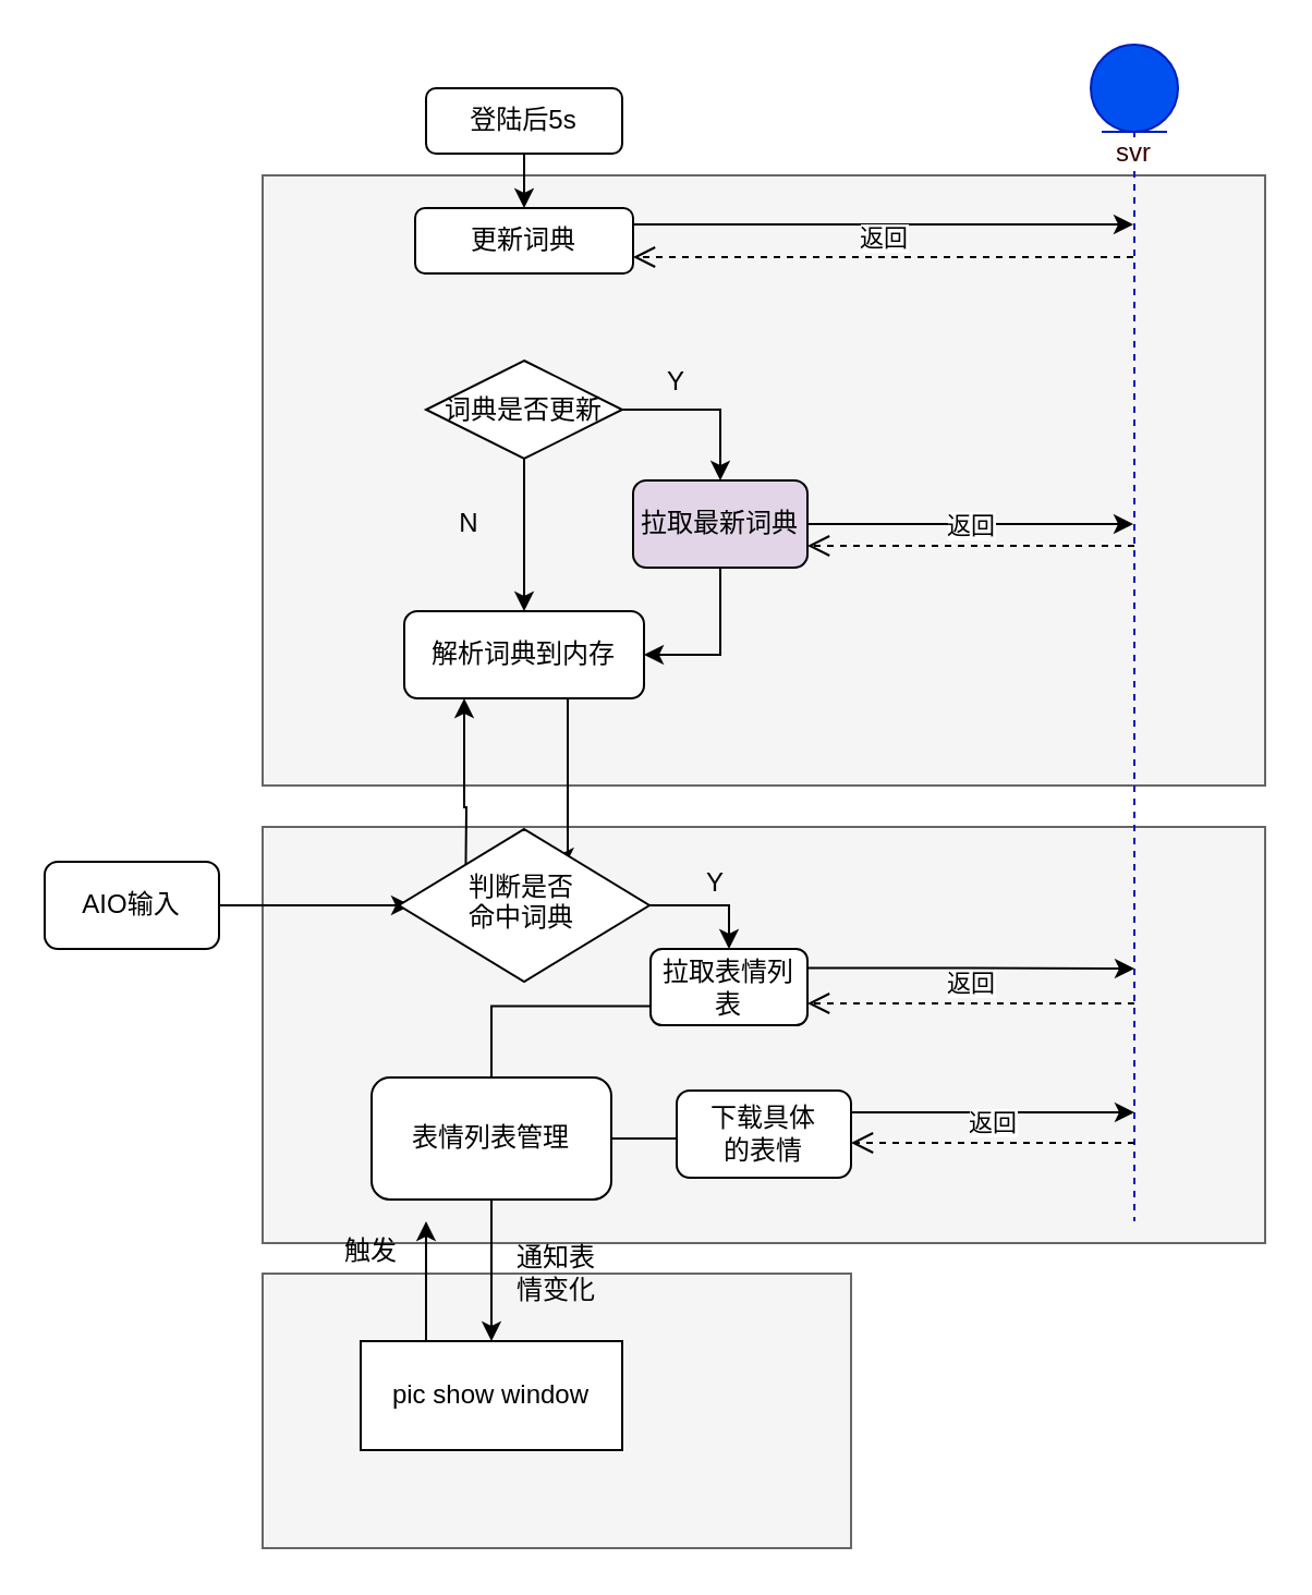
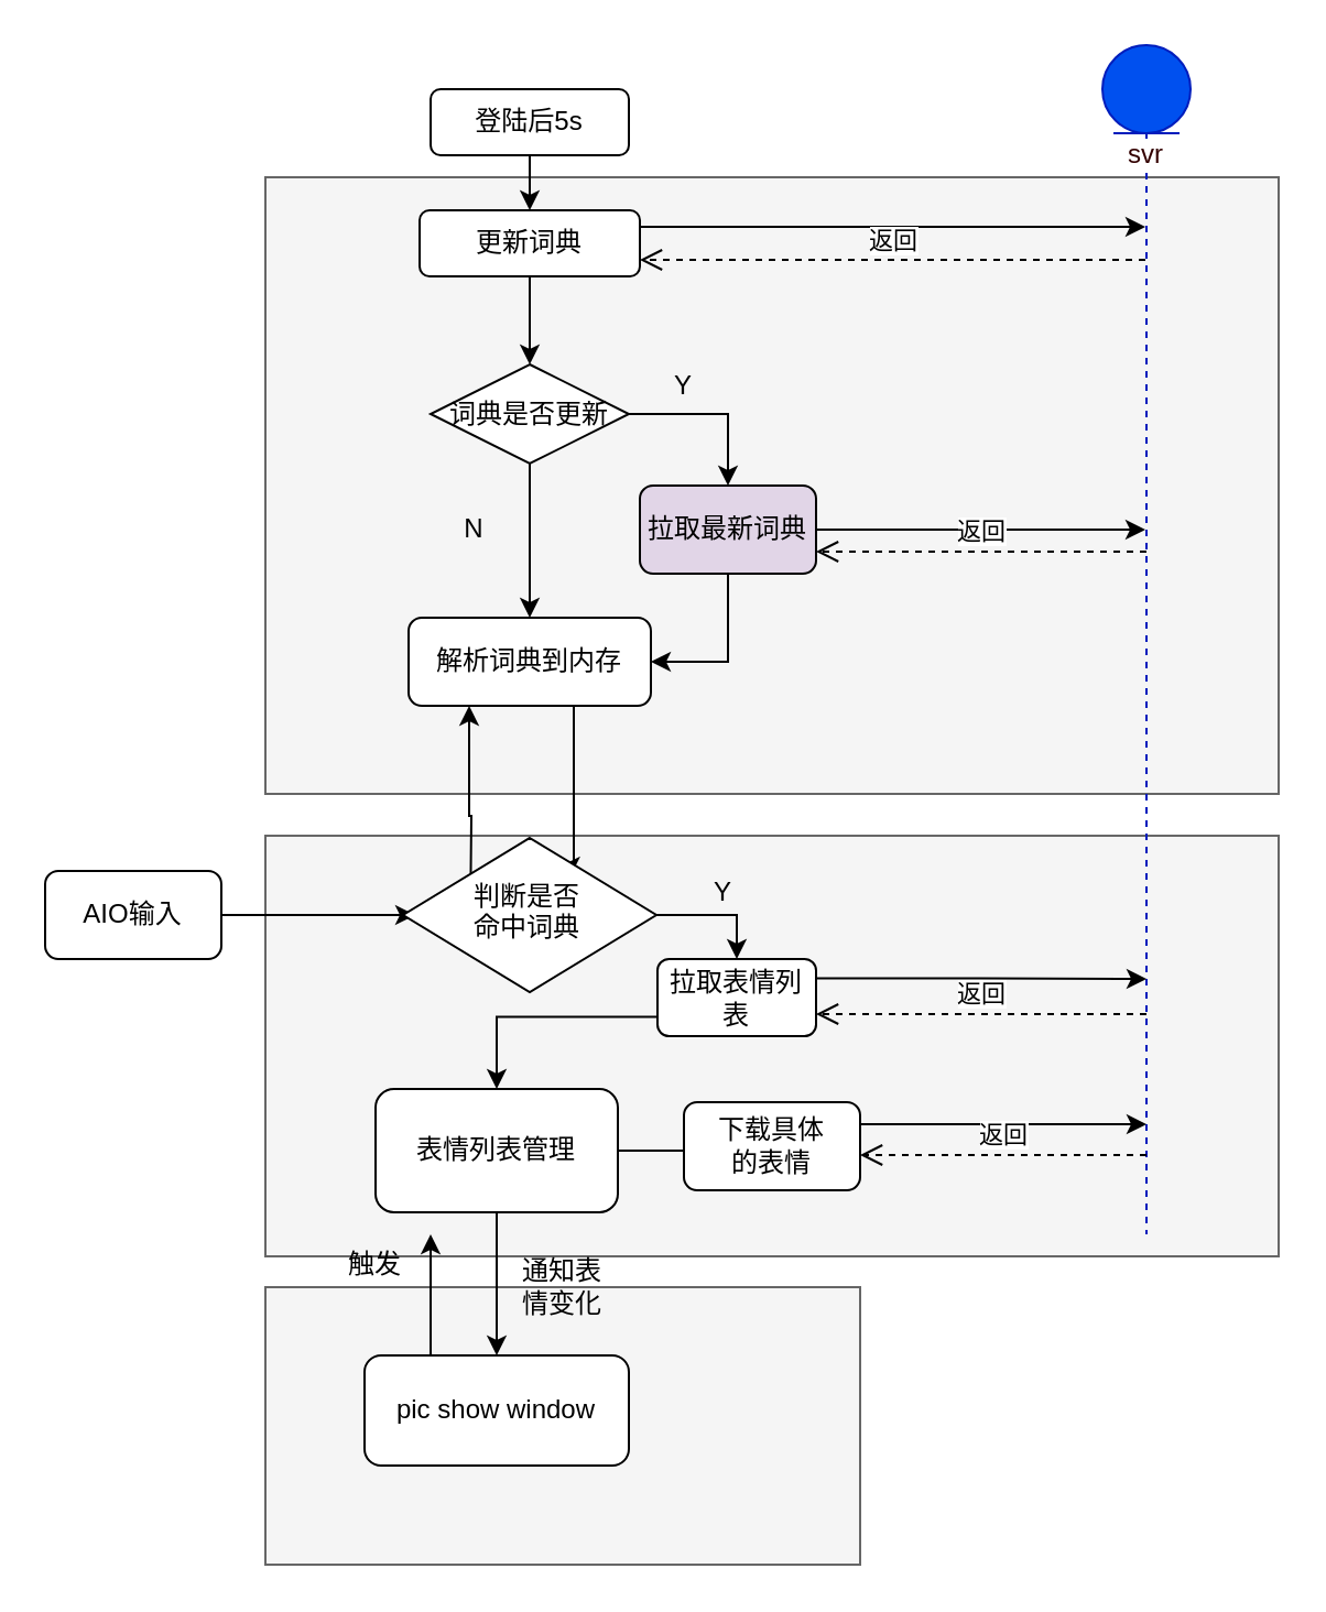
+ <mxCell id="8" style="edgeStyle=orthogonalEdgeStyle;rounded=0;orthogonalLoop=1;jettySize=auto;html=1;exitX=0.5;exitY=1;exitDx=0;exitDy=0;" edge="1" parent="1" source="9" target="14"><mxGeometry relative="1" as="geometry" /></mxCell>
- <mxCell id="30" style="edgeStyle=orthogonalEdgeStyle;rounded=0;orthogonalLoop=1;jettySize=auto;html=1;exitX=0;exitY=0.75;exitDx=0;exitDy=0;entryX=0.5;entryY=0;entryDx=0;entryDy=0;endArrow=none;" edge="1" parent="1" source="31" target="39"><mxGeometry relative="1" as="geometry" /></mxCell>
+ <mxCell id="30" style="edgeStyle=orthogonalEdgeStyle;rounded=0;orthogonalLoop=1;jettySize=auto;html=1;exitX=0;exitY=0.75;exitDx=0;exitDy=0;entryX=0.5;entryY=0;entryDx=0;entryDy=0;" edge="1" parent="1" source="31" target="39"><mxGeometry relative="1" as="geometry" /></mxCell>
- <mxCell id="41" value="pic show window" style="whiteSpace=wrap;html=1;rounded=0;" vertex="1" parent="1"><mxGeometry x="165" y="615" width="120" height="50" as="geometry" /></mxCell>
+ <mxCell id="41" value="pic show window" style="rounded=1;whiteSpace=wrap;html=1;" vertex="1" parent="1"><mxGeometry x="165" y="615" width="120" height="50" as="geometry" /></mxCell>
